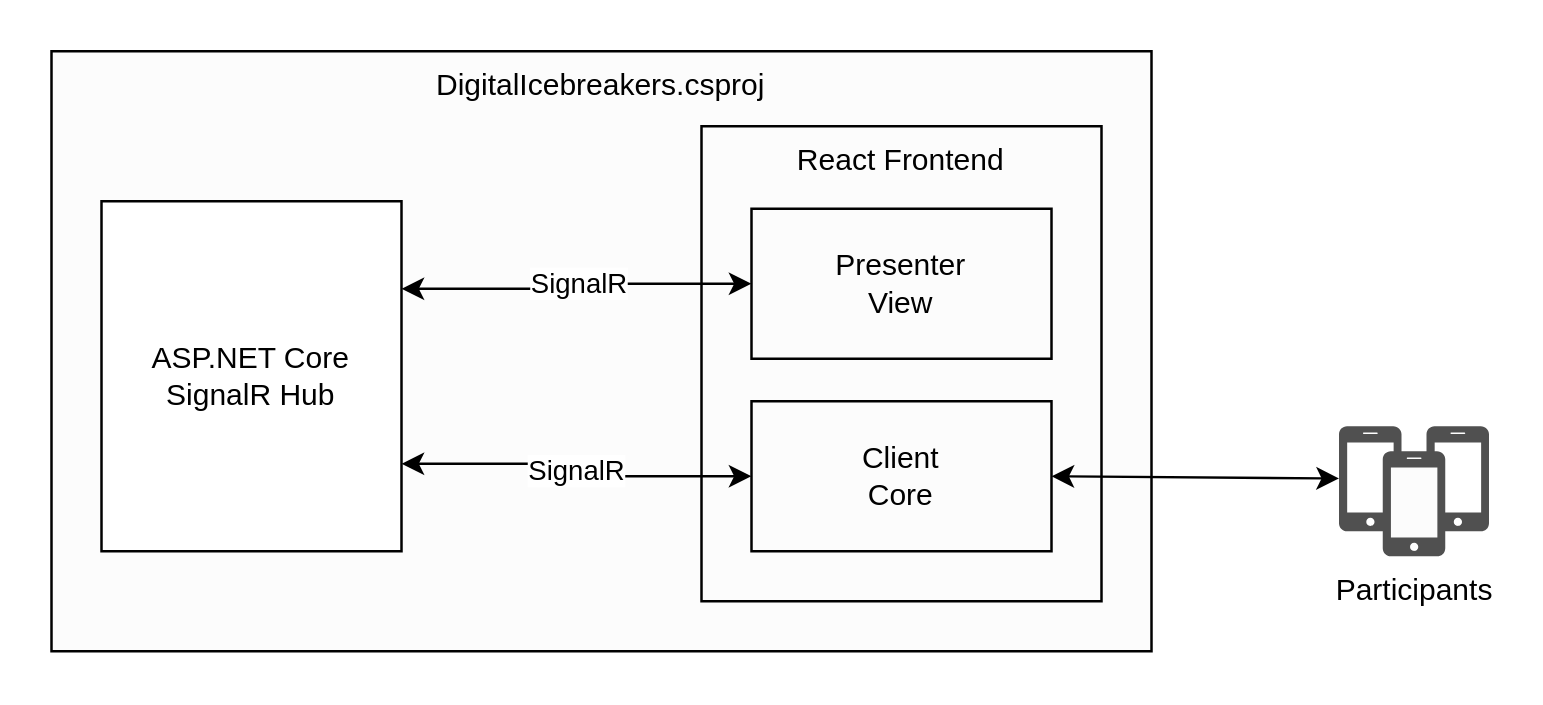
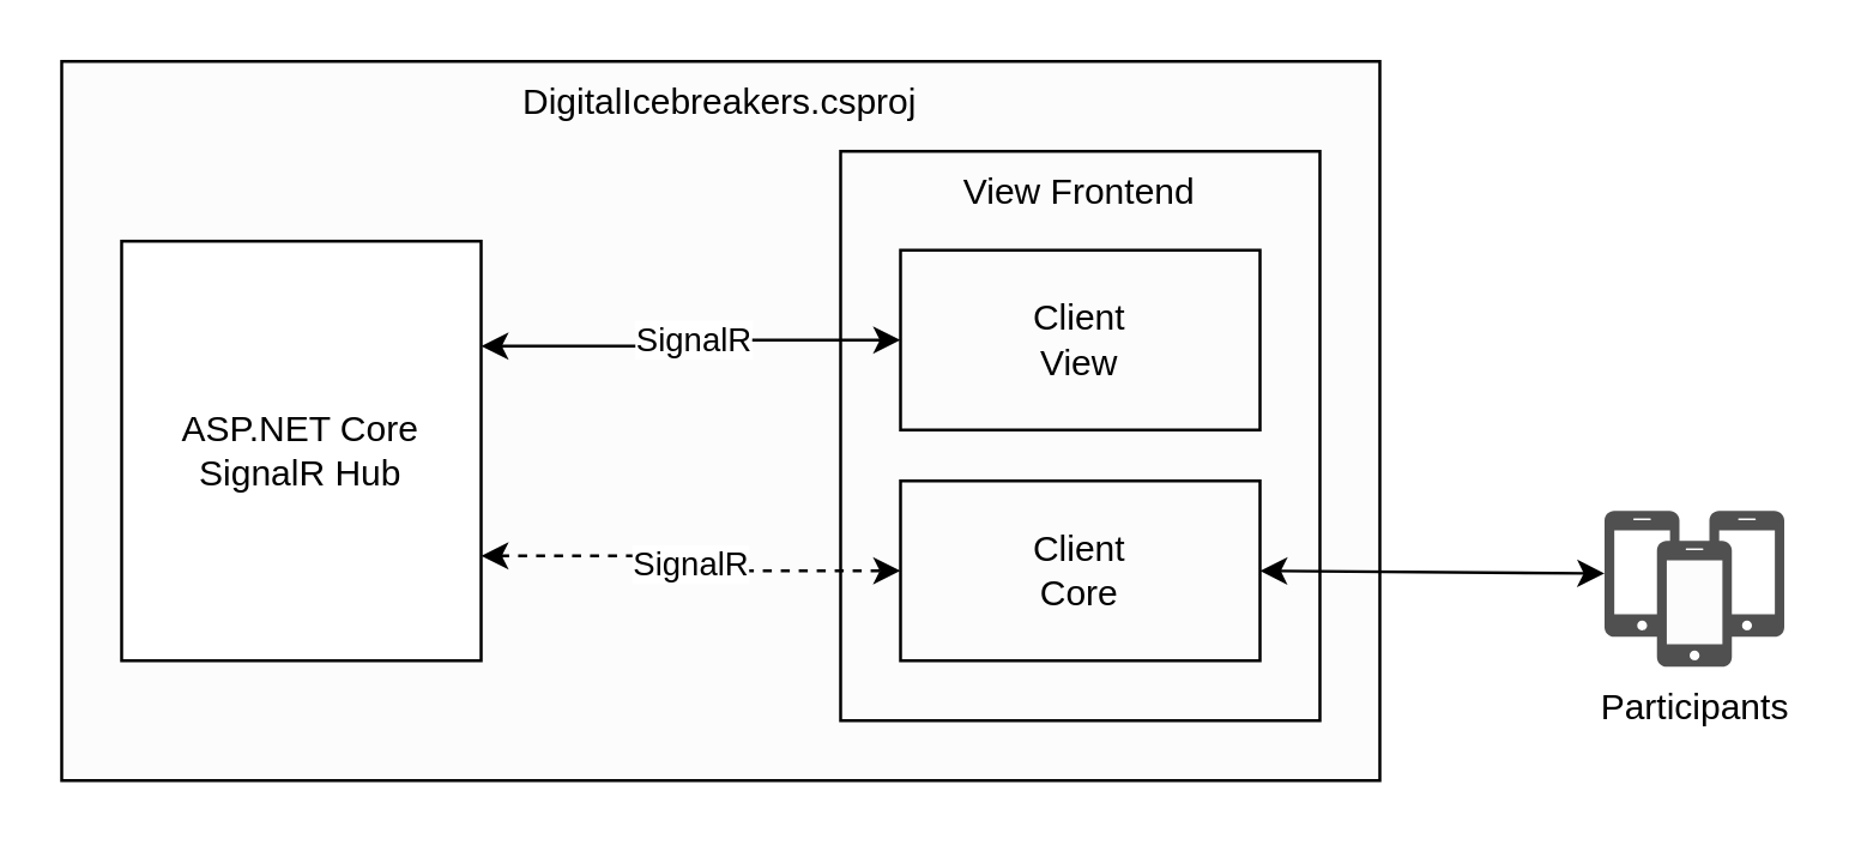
- <mxCell id="11" value="React Frontend" style="rounded=0;whiteSpace=wrap;html=1;fillColor=#FCFCFC;verticalAlign=top;" vertex="1" parent="10"><mxGeometry width="160" height="190" as="geometry" /></mxCell>
+ <mxCell id="11" value="View Frontend" style="rounded=0;whiteSpace=wrap;html=1;fillColor=#FCFCFC;verticalAlign=top;" vertex="1" parent="10"><mxGeometry width="160" height="190" as="geometry" /></mxCell>
- <mxCell id="12" value="Presenter&lt;br&gt;View" style="rounded=0;whiteSpace=wrap;html=1;fillColor=#FCFCFC;" vertex="1" parent="10"><mxGeometry x="20" y="33" width="120" height="60" as="geometry" /></mxCell>
+ <mxCell id="12" value="Client&lt;br&gt;View" style="rounded=0;whiteSpace=wrap;html=1;fillColor=#FCFCFC;" vertex="1" parent="10"><mxGeometry x="20" y="33" width="120" height="60" as="geometry" /></mxCell>
- <mxCell id="17" value="" style="endArrow=classic;html=1;exitX=1;exitY=0.75;exitDx=0;exitDy=0;entryX=0;entryY=0.5;entryDx=0;entryDy=0;startArrow=classic;startFill=1;edgeStyle=orthogonalEdgeStyle;" edge="1" parent="1" source="3" target="13"><mxGeometry width="50" height="50" relative="1" as="geometry"><mxPoint x="170" y="145" as="sourcePoint" /><mxPoint x="310" y="123" as="targetPoint" /></mxGeometry></mxCell>
+ <mxCell id="17" value="" style="endArrow=classic;html=1;exitX=1;exitY=0.75;exitDx=0;exitDy=0;entryX=0;entryY=0.5;entryDx=0;entryDy=0;startArrow=classic;startFill=1;edgeStyle=orthogonalEdgeStyle;dashed=1;" edge="1" parent="1" source="3" target="13"><mxGeometry width="50" height="50" relative="1" as="geometry"><mxPoint x="170" y="145" as="sourcePoint" /><mxPoint x="310" y="123" as="targetPoint" /></mxGeometry></mxCell>
